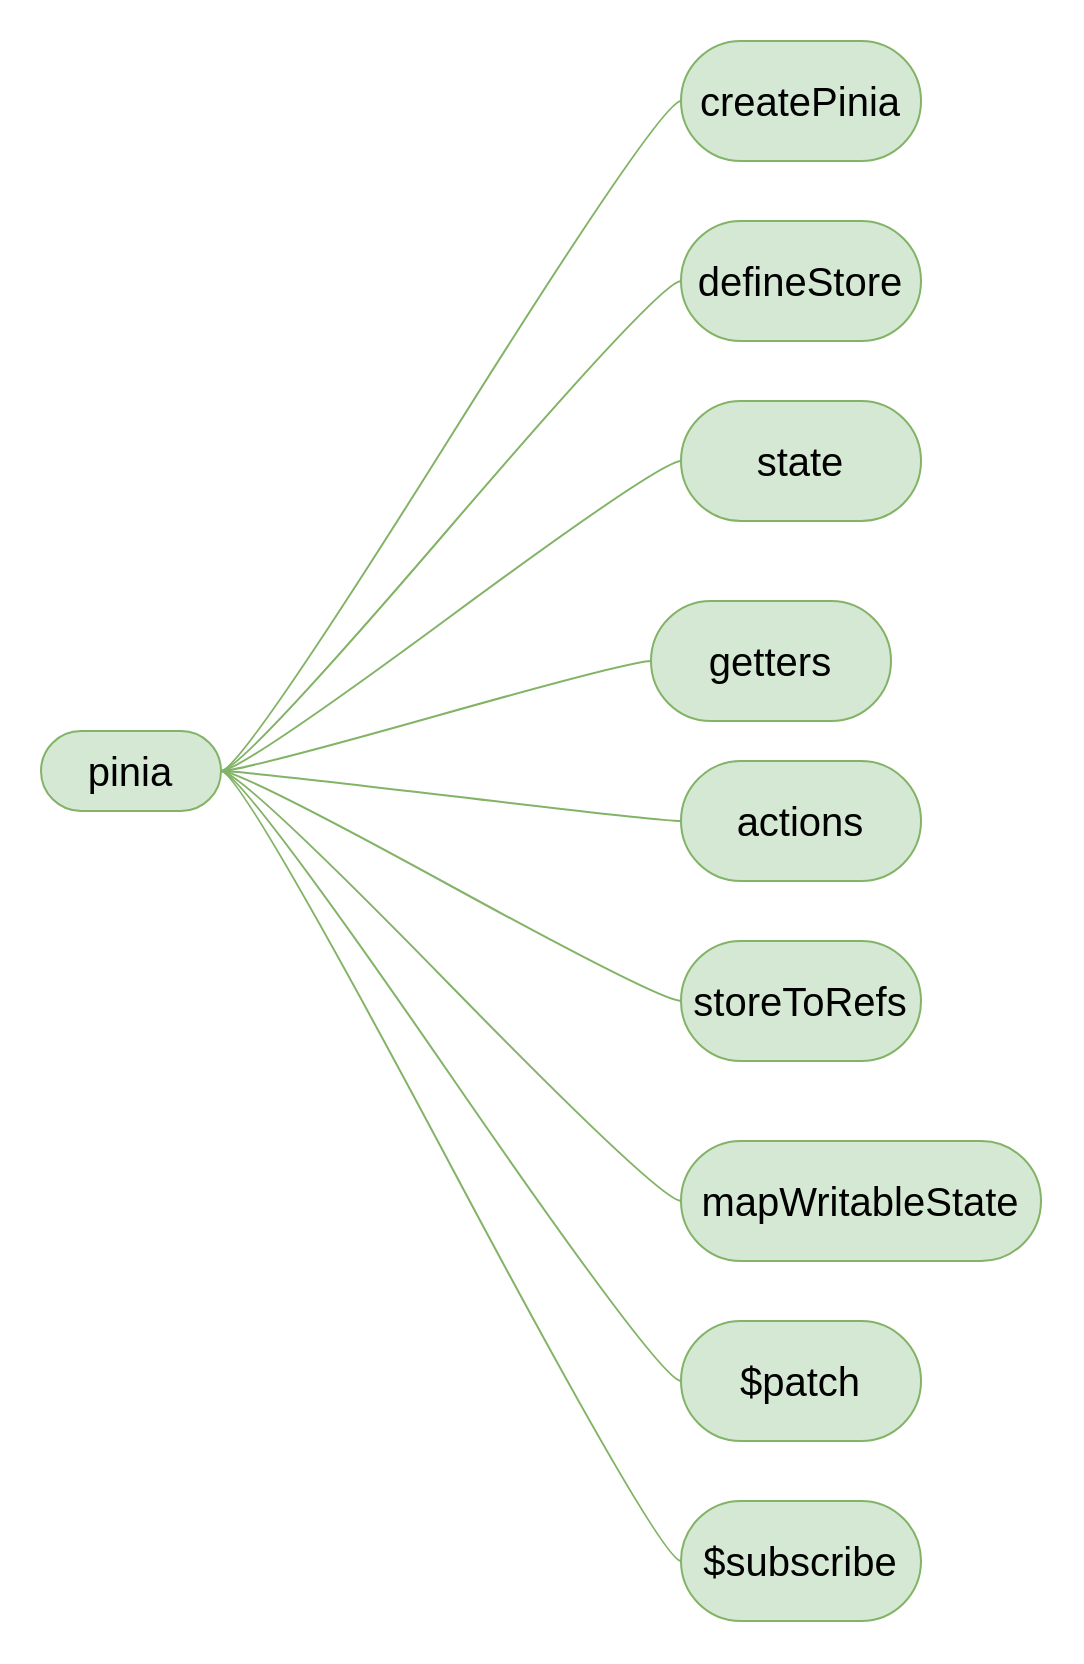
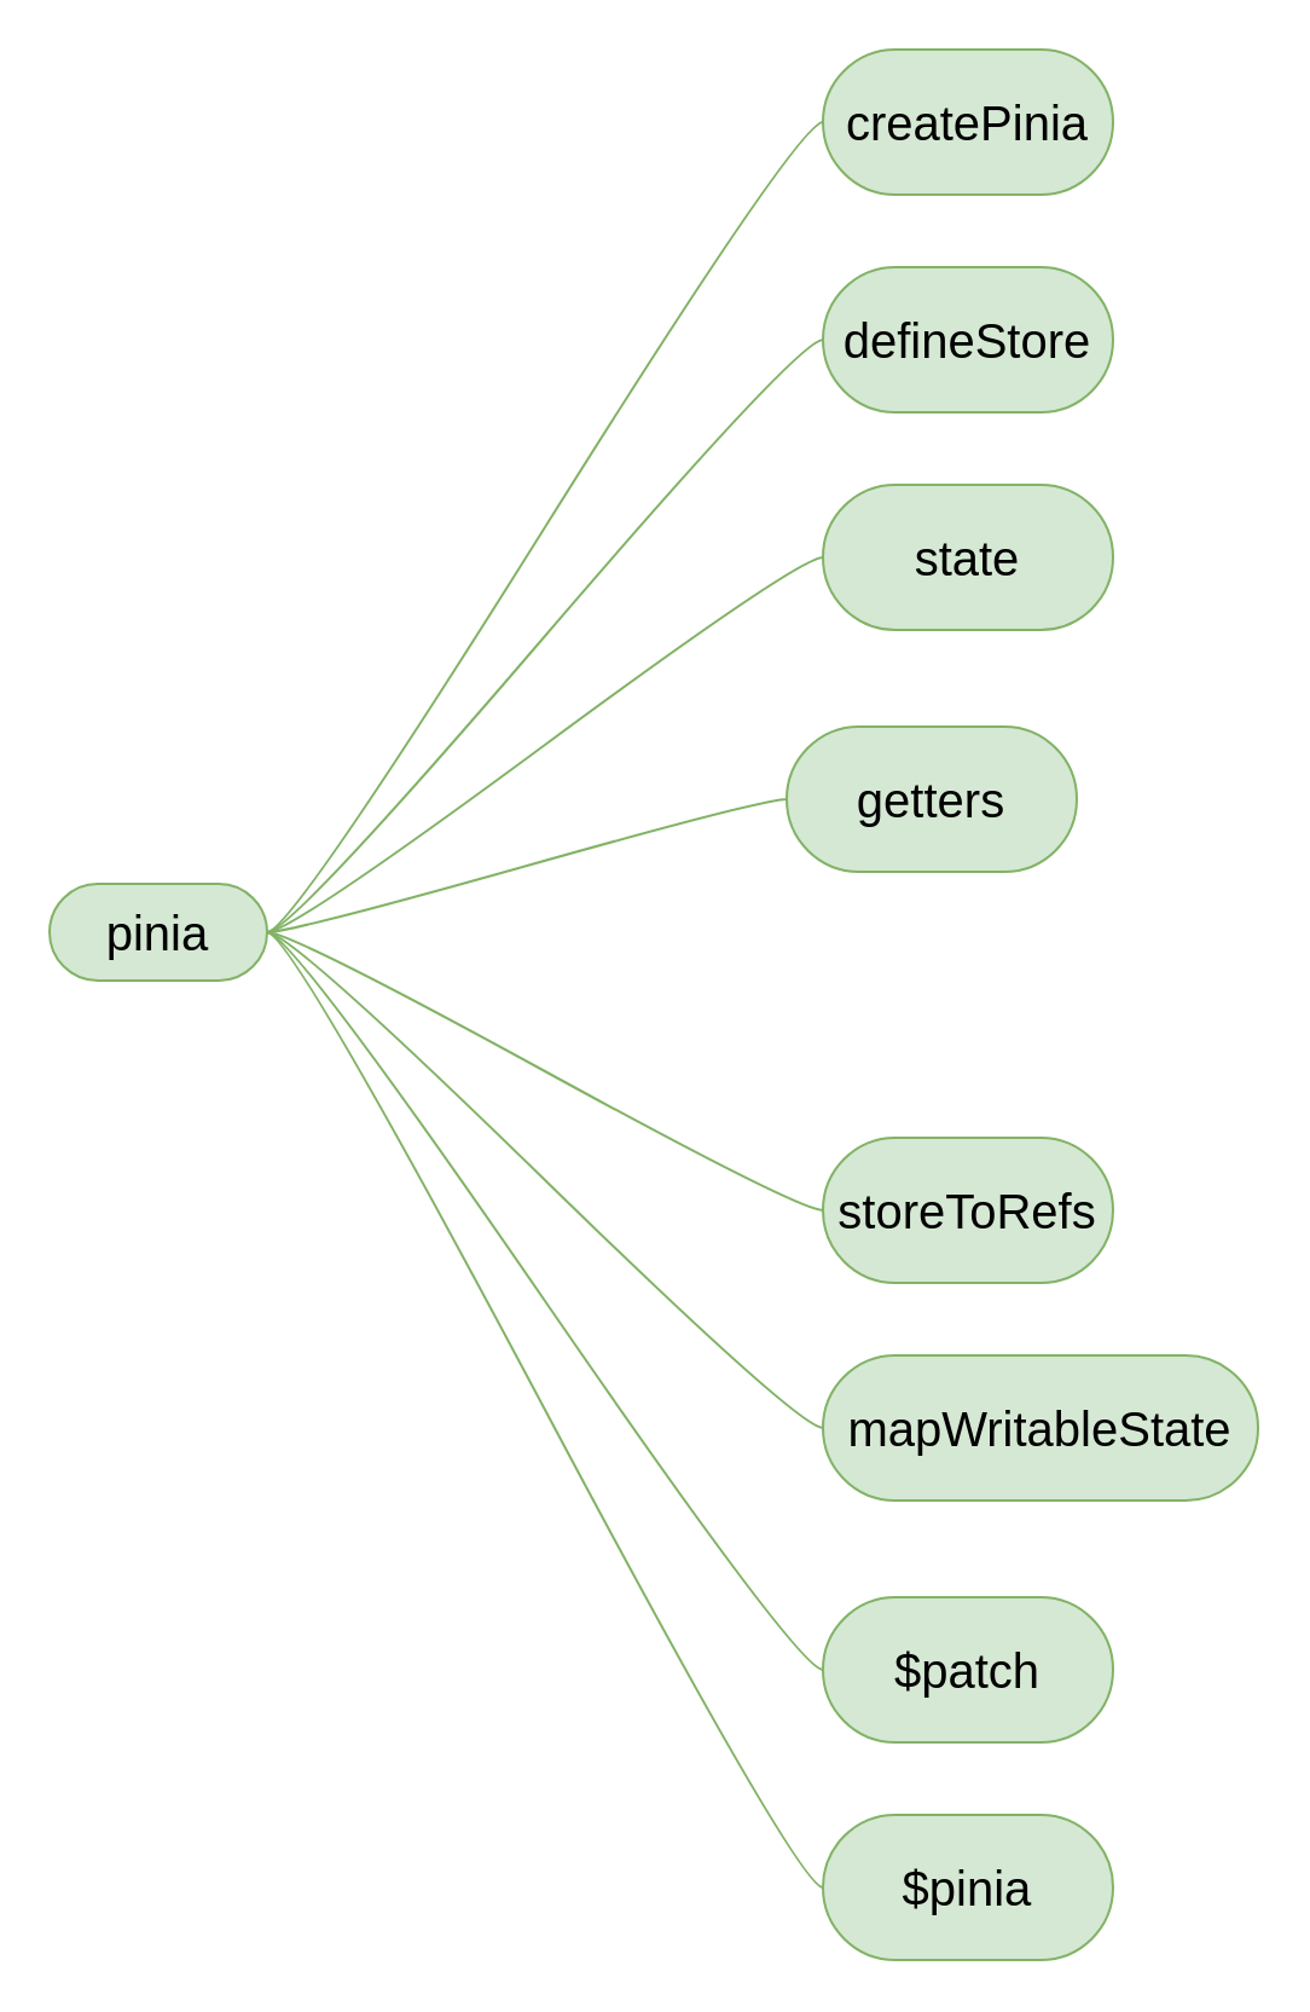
- <mxCell id="5" value="" style="edgeStyle=entityRelationEdgeStyle;rounded=0;orthogonalLoop=1;jettySize=auto;html=1;startArrow=none;endArrow=none;segment=10;curved=1;sourcePerimeterSpacing=0;targetPerimeterSpacing=0;fillColor=#d5e8d4;strokeColor=#82b366;fontFamily=Helvetica;fontSize=20;" edge="1" parent="1" source="11" target="15"><mxGeometry relative="1" as="geometry" /></mxCell>
- <mxCell id="15" value="actions" style="whiteSpace=wrap;html=1;rounded=1;arcSize=50;strokeWidth=1;spacing=4;fillColor=#d5e8d4;strokeColor=#82b366;fontFamily=Helvetica;fontSize=20;" vertex="1" parent="1"><mxGeometry x="340" y="380" width="120" height="60" as="geometry" /></mxCell>
- <mxCell id="18" value="mapWritableState" style="whiteSpace=wrap;html=1;rounded=1;arcSize=50;strokeWidth=1;spacing=4;fillColor=#d5e8d4;strokeColor=#82b366;fontFamily=Helvetica;fontSize=20;" vertex="1" parent="1"><mxGeometry x="340" y="570" width="180" height="60" as="geometry" /></mxCell>
+ <mxCell id="18" value="mapWritableState" style="whiteSpace=wrap;html=1;rounded=1;arcSize=50;strokeWidth=1;spacing=4;fillColor=#d5e8d4;strokeColor=#82b366;fontFamily=Helvetica;fontSize=20;" vertex="1" parent="1"><mxGeometry x="340" y="560" width="180" height="60" as="geometry" /></mxCell>
- <mxCell id="20" value="$subscribe" style="whiteSpace=wrap;html=1;rounded=1;arcSize=50;strokeWidth=1;spacing=4;fillColor=#d5e8d4;strokeColor=#82b366;fontFamily=Helvetica;fontSize=20;" vertex="1" parent="1"><mxGeometry x="340" y="750" width="120" height="60" as="geometry" /></mxCell>
+ <mxCell id="20" value="$pinia" style="whiteSpace=wrap;html=1;rounded=1;arcSize=50;strokeWidth=1;spacing=4;fillColor=#d5e8d4;strokeColor=#82b366;fontFamily=Helvetica;fontSize=20;" vertex="1" parent="1"><mxGeometry x="340" y="750" width="120" height="60" as="geometry" /></mxCell>
